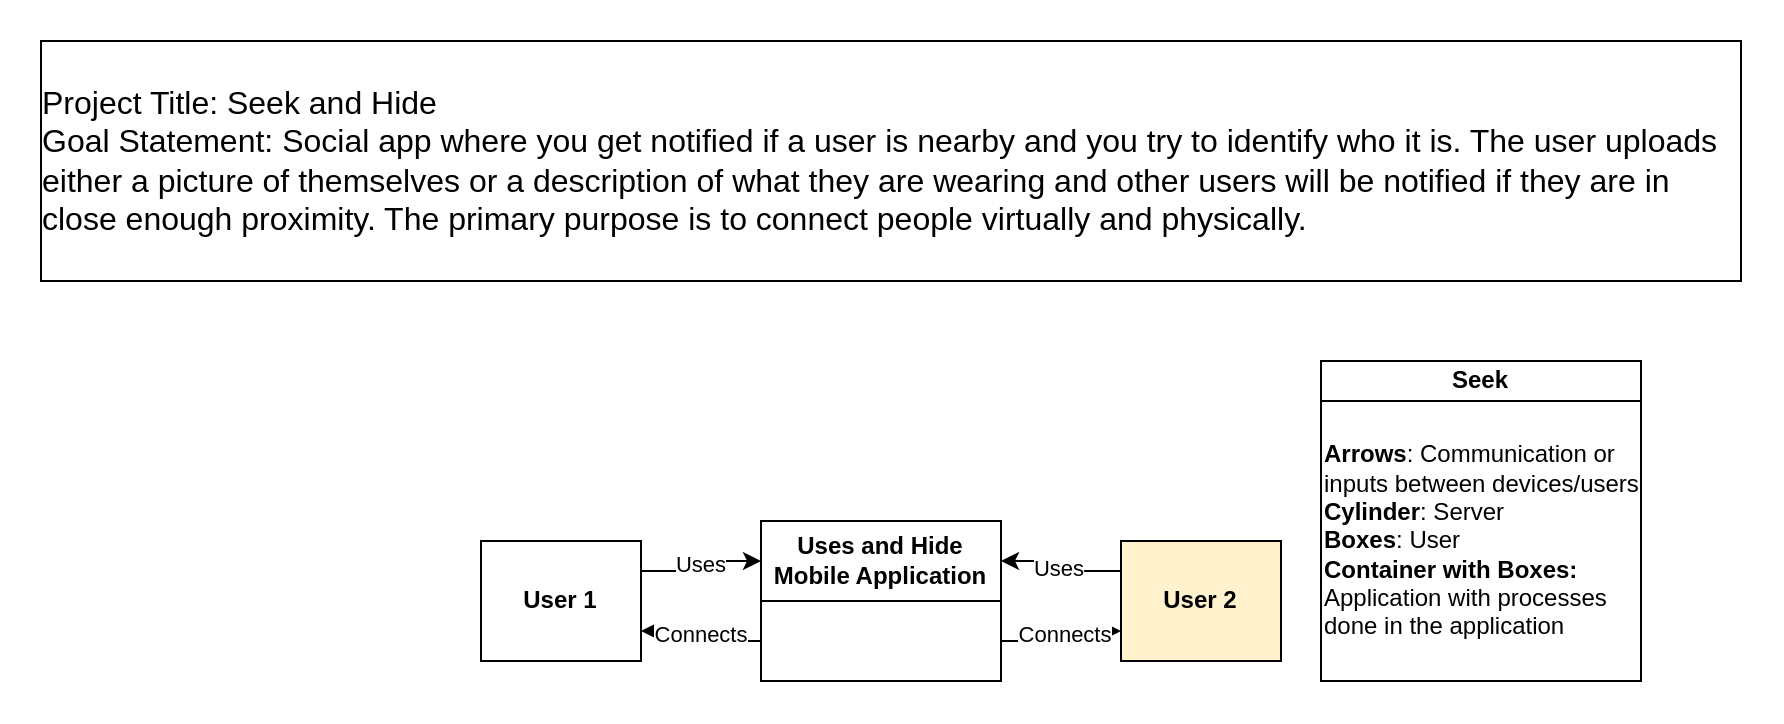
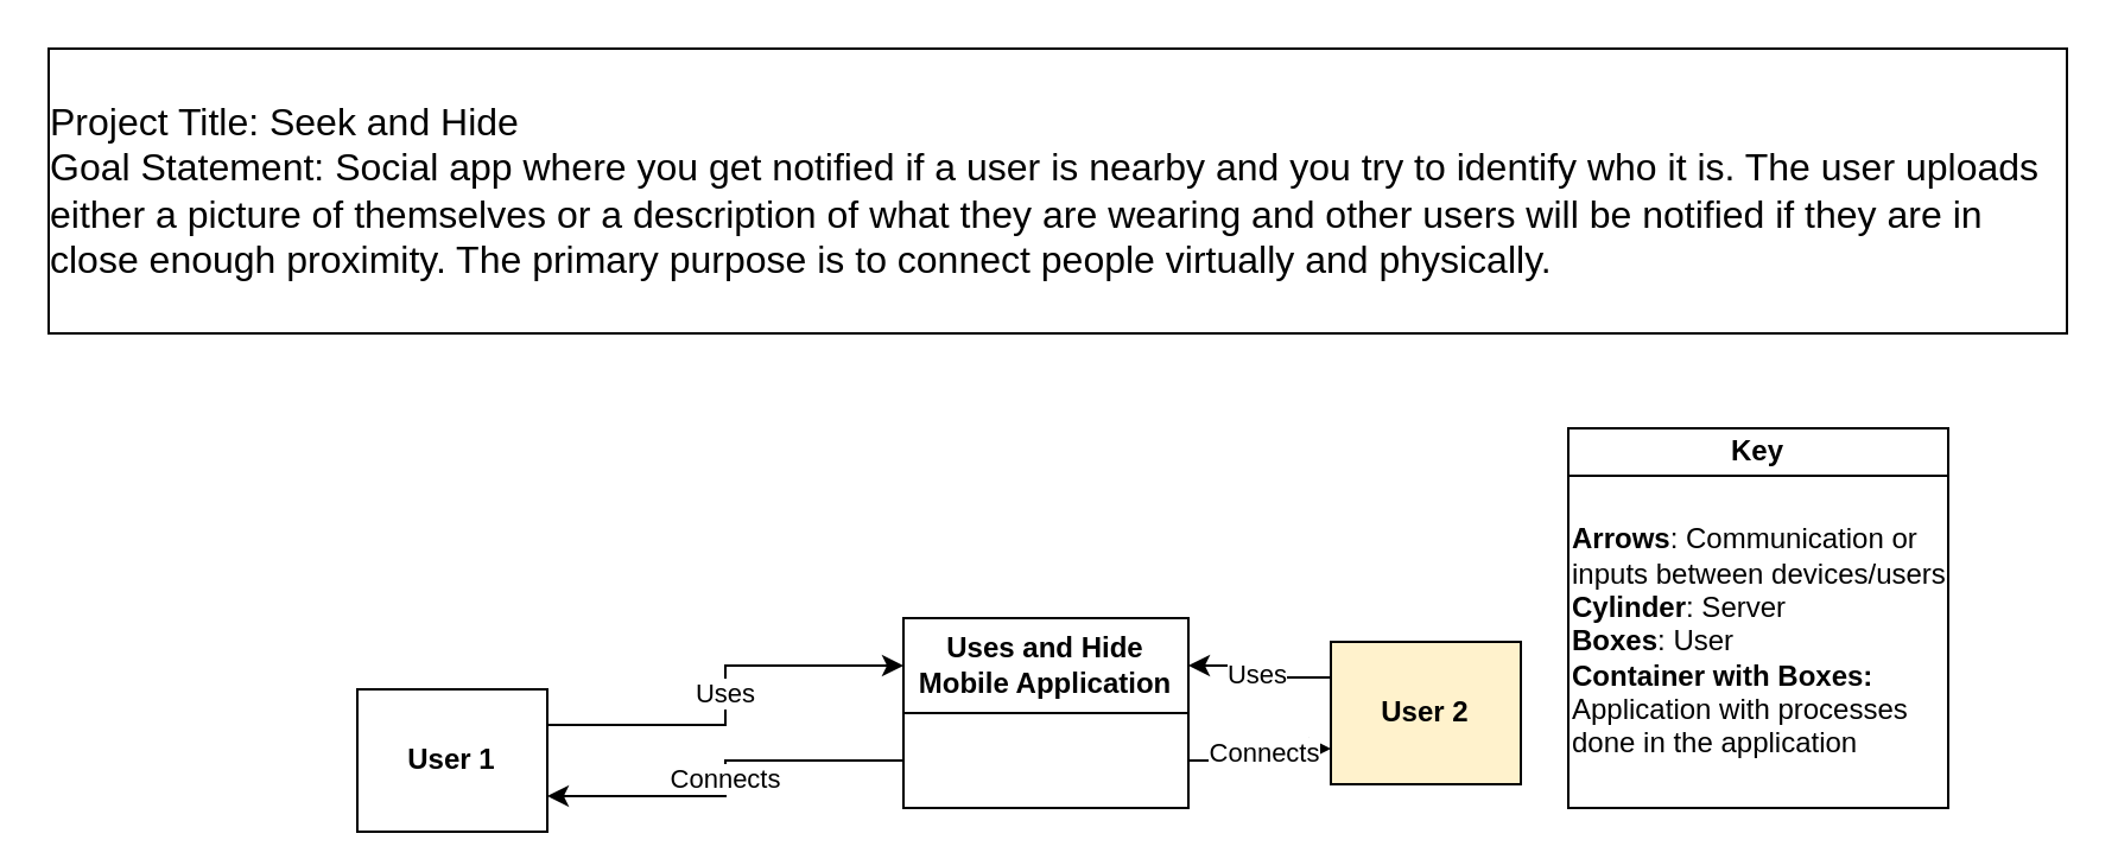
- <mxCell id="12" value="Seek" style="swimlane;whiteSpace=wrap;html=1;startSize=20;" vertex="1" parent="1"><mxGeometry x="660" y="180" width="160" height="160" as="geometry" /></mxCell>
+ <mxCell id="12" value="Key" style="swimlane;whiteSpace=wrap;html=1;startSize=20;" vertex="1" parent="1"><mxGeometry x="660" y="180" width="160" height="160" as="geometry" /></mxCell>
- <mxCell id="8" value="&lt;b&gt;User 1&lt;/b&gt;" style="rounded=0;whiteSpace=wrap;html=1;" parent="1" vertex="1"><mxGeometry x="240" y="270" width="80" height="60" as="geometry" /></mxCell>
+ <mxCell id="8" value="&lt;b&gt;User 1&lt;/b&gt;" style="rounded=0;whiteSpace=wrap;html=1;" parent="1" vertex="1"><mxGeometry x="150" y="290" width="80" height="60" as="geometry" /></mxCell>
